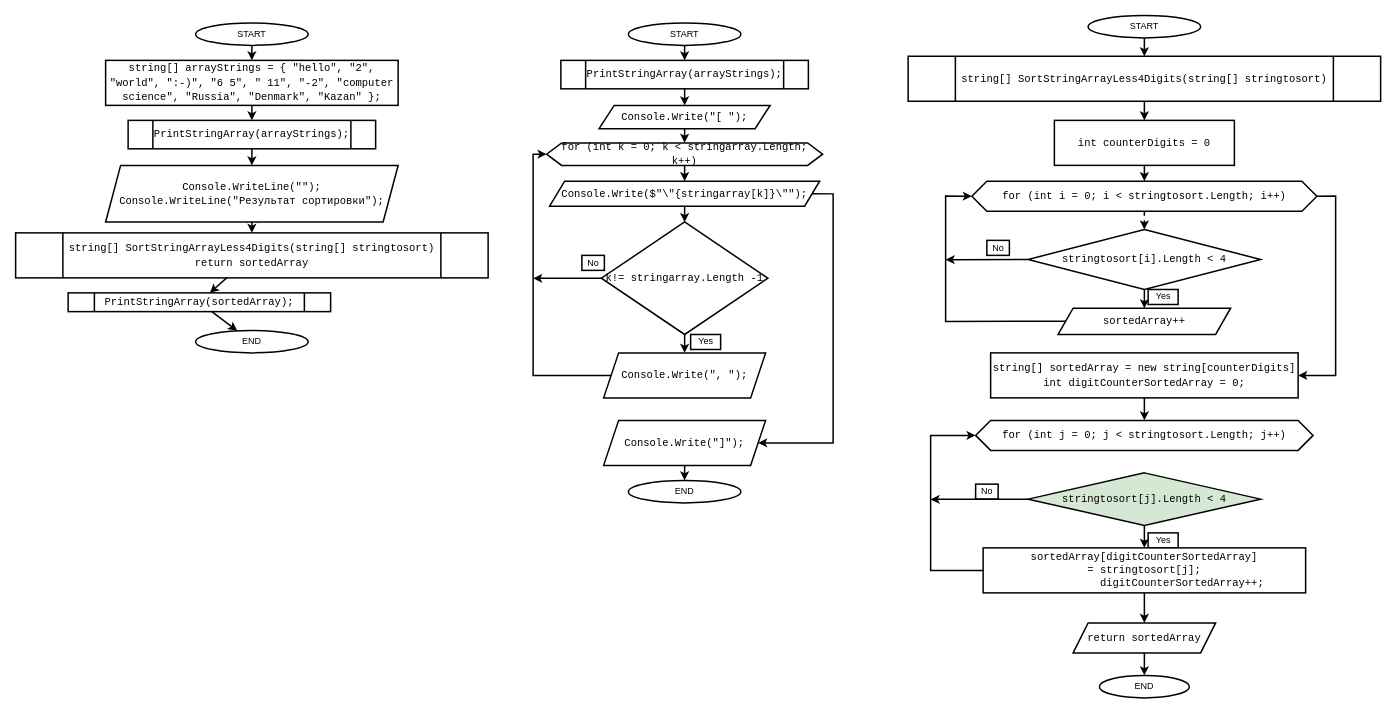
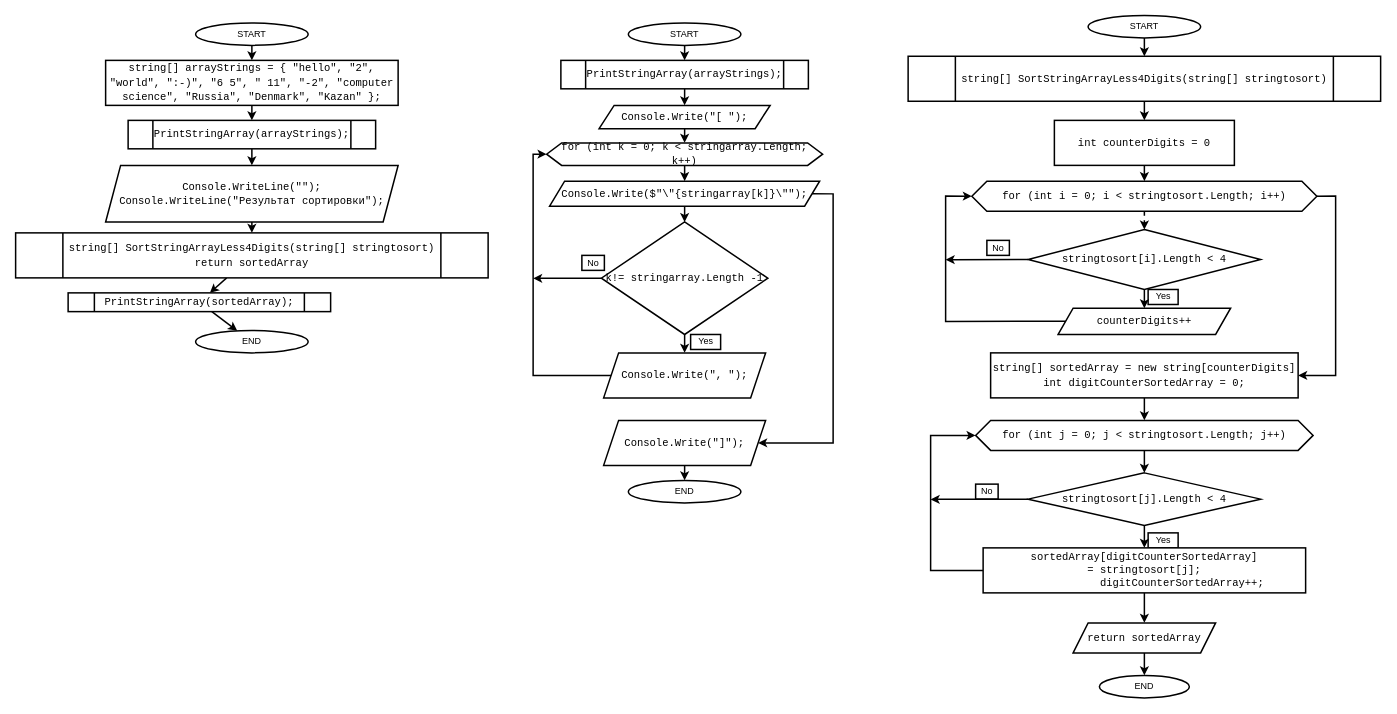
- <mxCell id="49" value="&lt;span style=&quot;font-family: consolas, &amp;quot;courier new&amp;quot;, monospace; font-size: 14px;&quot;&gt;sortedArray&lt;/span&gt;&lt;span style=&quot;font-family: consolas, &amp;quot;courier new&amp;quot;, monospace; font-size: 14px;&quot;&gt;&lt;font&gt;++&lt;/font&gt;&lt;/span&gt;" style="shape=parallelogram;perimeter=parallelogramPerimeter;whiteSpace=wrap;html=1;fixedSize=1;rounded=0;labelBackgroundColor=none;fontColor=#000000;strokeColor=#000000;strokeWidth=2;" vertex="1" parent="1"><mxGeometry x="1410" y="410.48" width="230" height="35" as="geometry" /></mxCell>
+ <mxCell id="49" value="&lt;span style=&quot;font-family: consolas, &amp;quot;courier new&amp;quot;, monospace; font-size: 14px;&quot;&gt;counterDigits&lt;/span&gt;&lt;span style=&quot;font-family: consolas, &amp;quot;courier new&amp;quot;, monospace; font-size: 14px;&quot;&gt;&lt;font&gt;++&lt;/font&gt;&lt;/span&gt;" style="shape=parallelogram;perimeter=parallelogramPerimeter;whiteSpace=wrap;html=1;fixedSize=1;rounded=0;labelBackgroundColor=none;fontColor=#000000;strokeColor=#000000;strokeWidth=2;" vertex="1" parent="1"><mxGeometry x="1410" y="410.48" width="230" height="35" as="geometry" /></mxCell>
+ <mxCell id="54" value="" style="edgeStyle=none;html=1;rounded=0;labelBackgroundColor=none;fontColor=#000000;strokeColor=#000000;strokeWidth=2;" edge="1" parent="1" source="55" target="58"><mxGeometry relative="1" as="geometry" /></mxCell>
- <mxCell id="58" value="&lt;div style=&quot;font-family: consolas, &amp;quot;courier new&amp;quot;, monospace; font-size: 14px; line-height: 19px;&quot;&gt;&lt;span style=&quot;&quot;&gt;stringtosort&lt;/span&gt;[&lt;span style=&quot;&quot;&gt;j&lt;/span&gt;].&lt;span style=&quot;&quot;&gt;Length&lt;/span&gt; &amp;lt; &lt;span style=&quot;&quot;&gt;4&lt;/span&gt;&lt;/div&gt;" style="rhombus;whiteSpace=wrap;html=1;rounded=0;labelBackgroundColor=none;fontColor=#000000;strokeColor=#000000;strokeWidth=2;fillColor=#d5e8d4;" vertex="1" parent="1"><mxGeometry x="1370" y="630" width="310" height="70" as="geometry" /></mxCell>
+ <mxCell id="58" value="&lt;div style=&quot;font-family: consolas, &amp;quot;courier new&amp;quot;, monospace; font-size: 14px; line-height: 19px;&quot;&gt;&lt;span style=&quot;&quot;&gt;stringtosort&lt;/span&gt;[&lt;span style=&quot;&quot;&gt;j&lt;/span&gt;].&lt;span style=&quot;&quot;&gt;Length&lt;/span&gt; &amp;lt; &lt;span style=&quot;&quot;&gt;4&lt;/span&gt;&lt;/div&gt;" style="rhombus;whiteSpace=wrap;html=1;rounded=0;labelBackgroundColor=none;fontColor=#000000;strokeColor=#000000;strokeWidth=2;" vertex="1" parent="1"><mxGeometry x="1370" y="630" width="310" height="70" as="geometry" /></mxCell>
